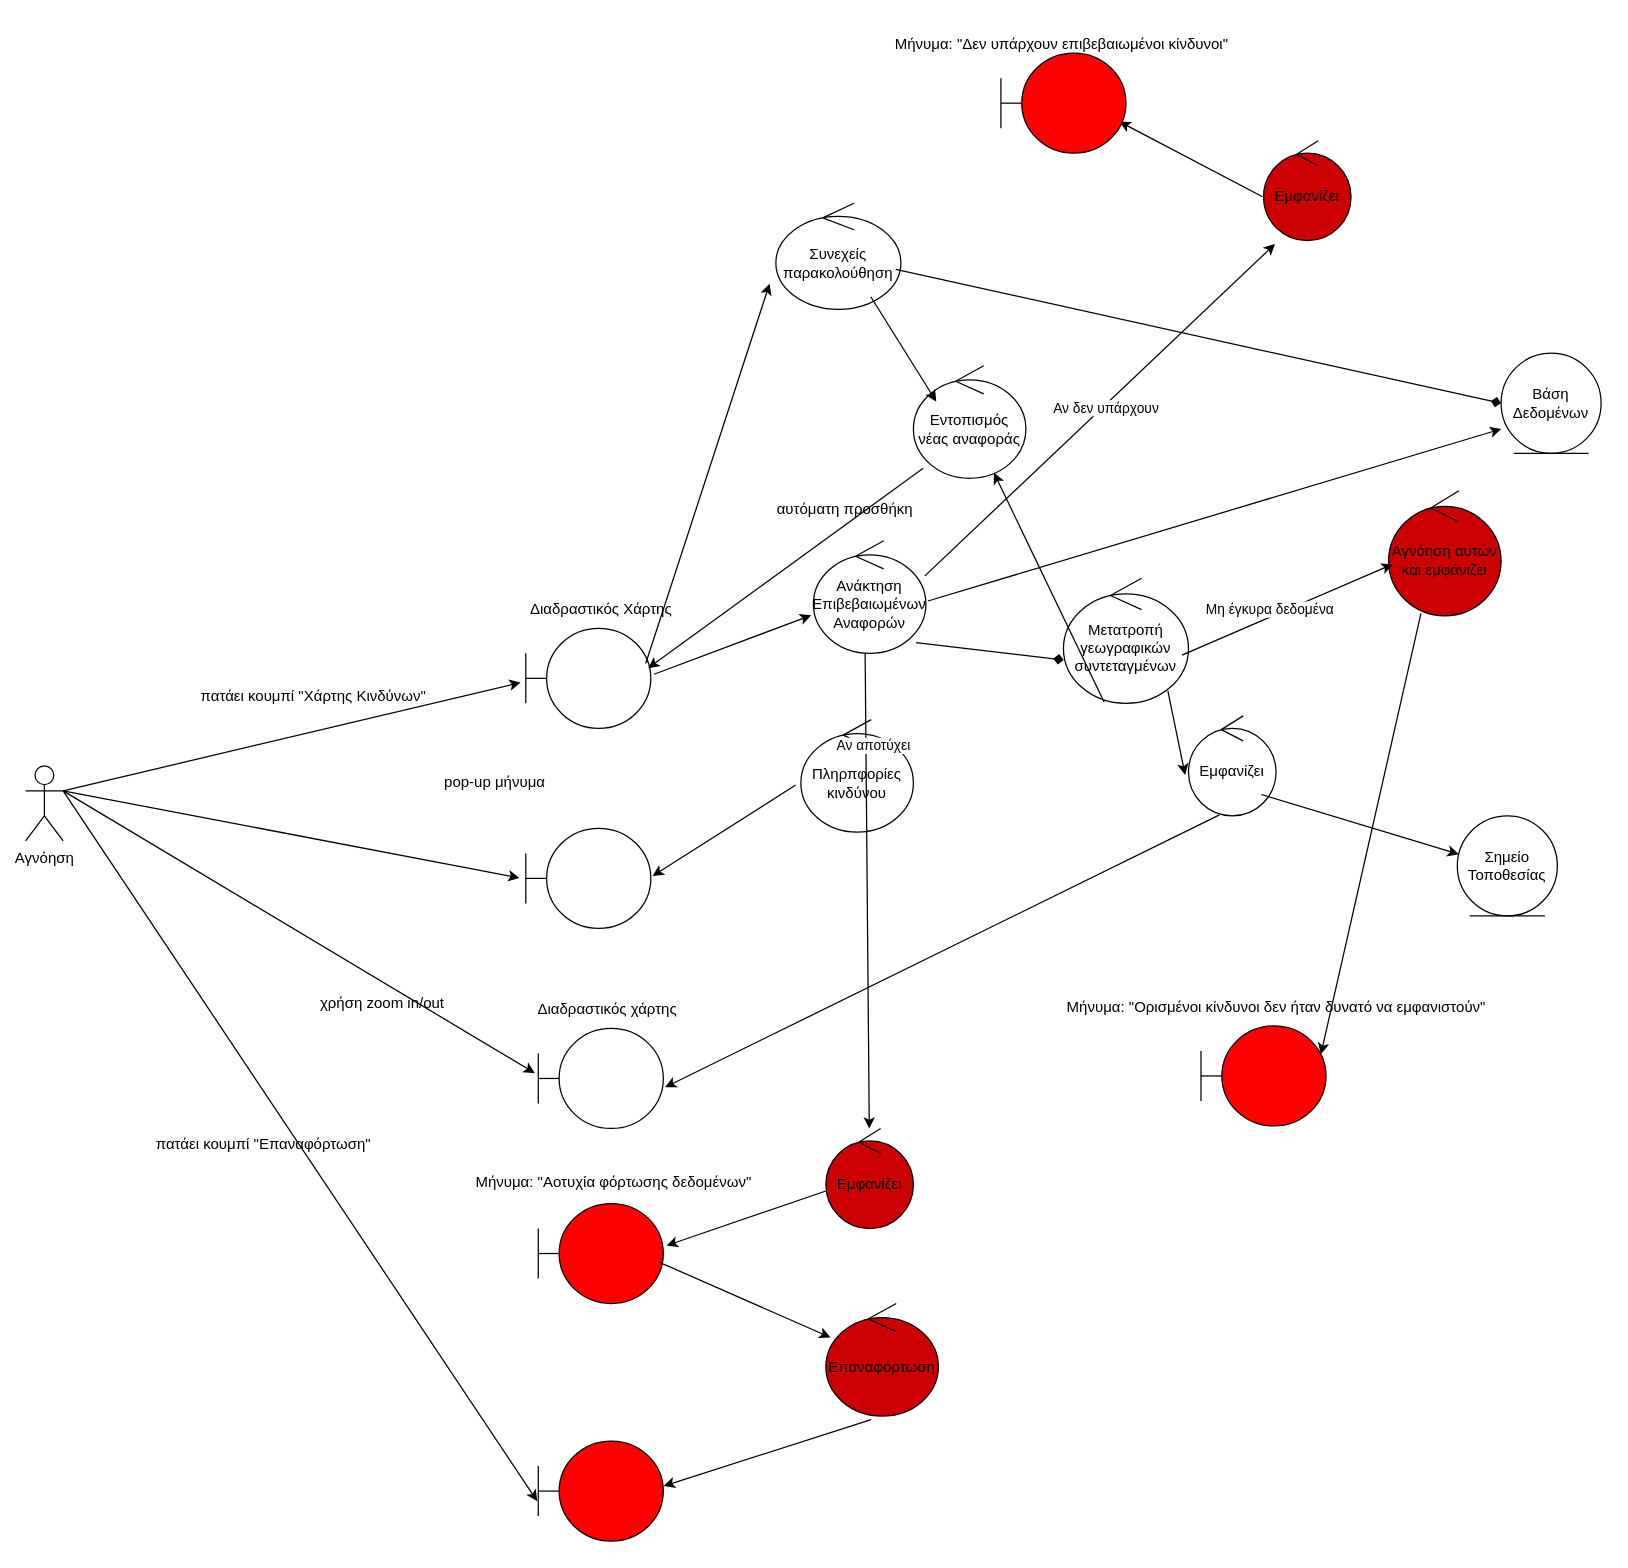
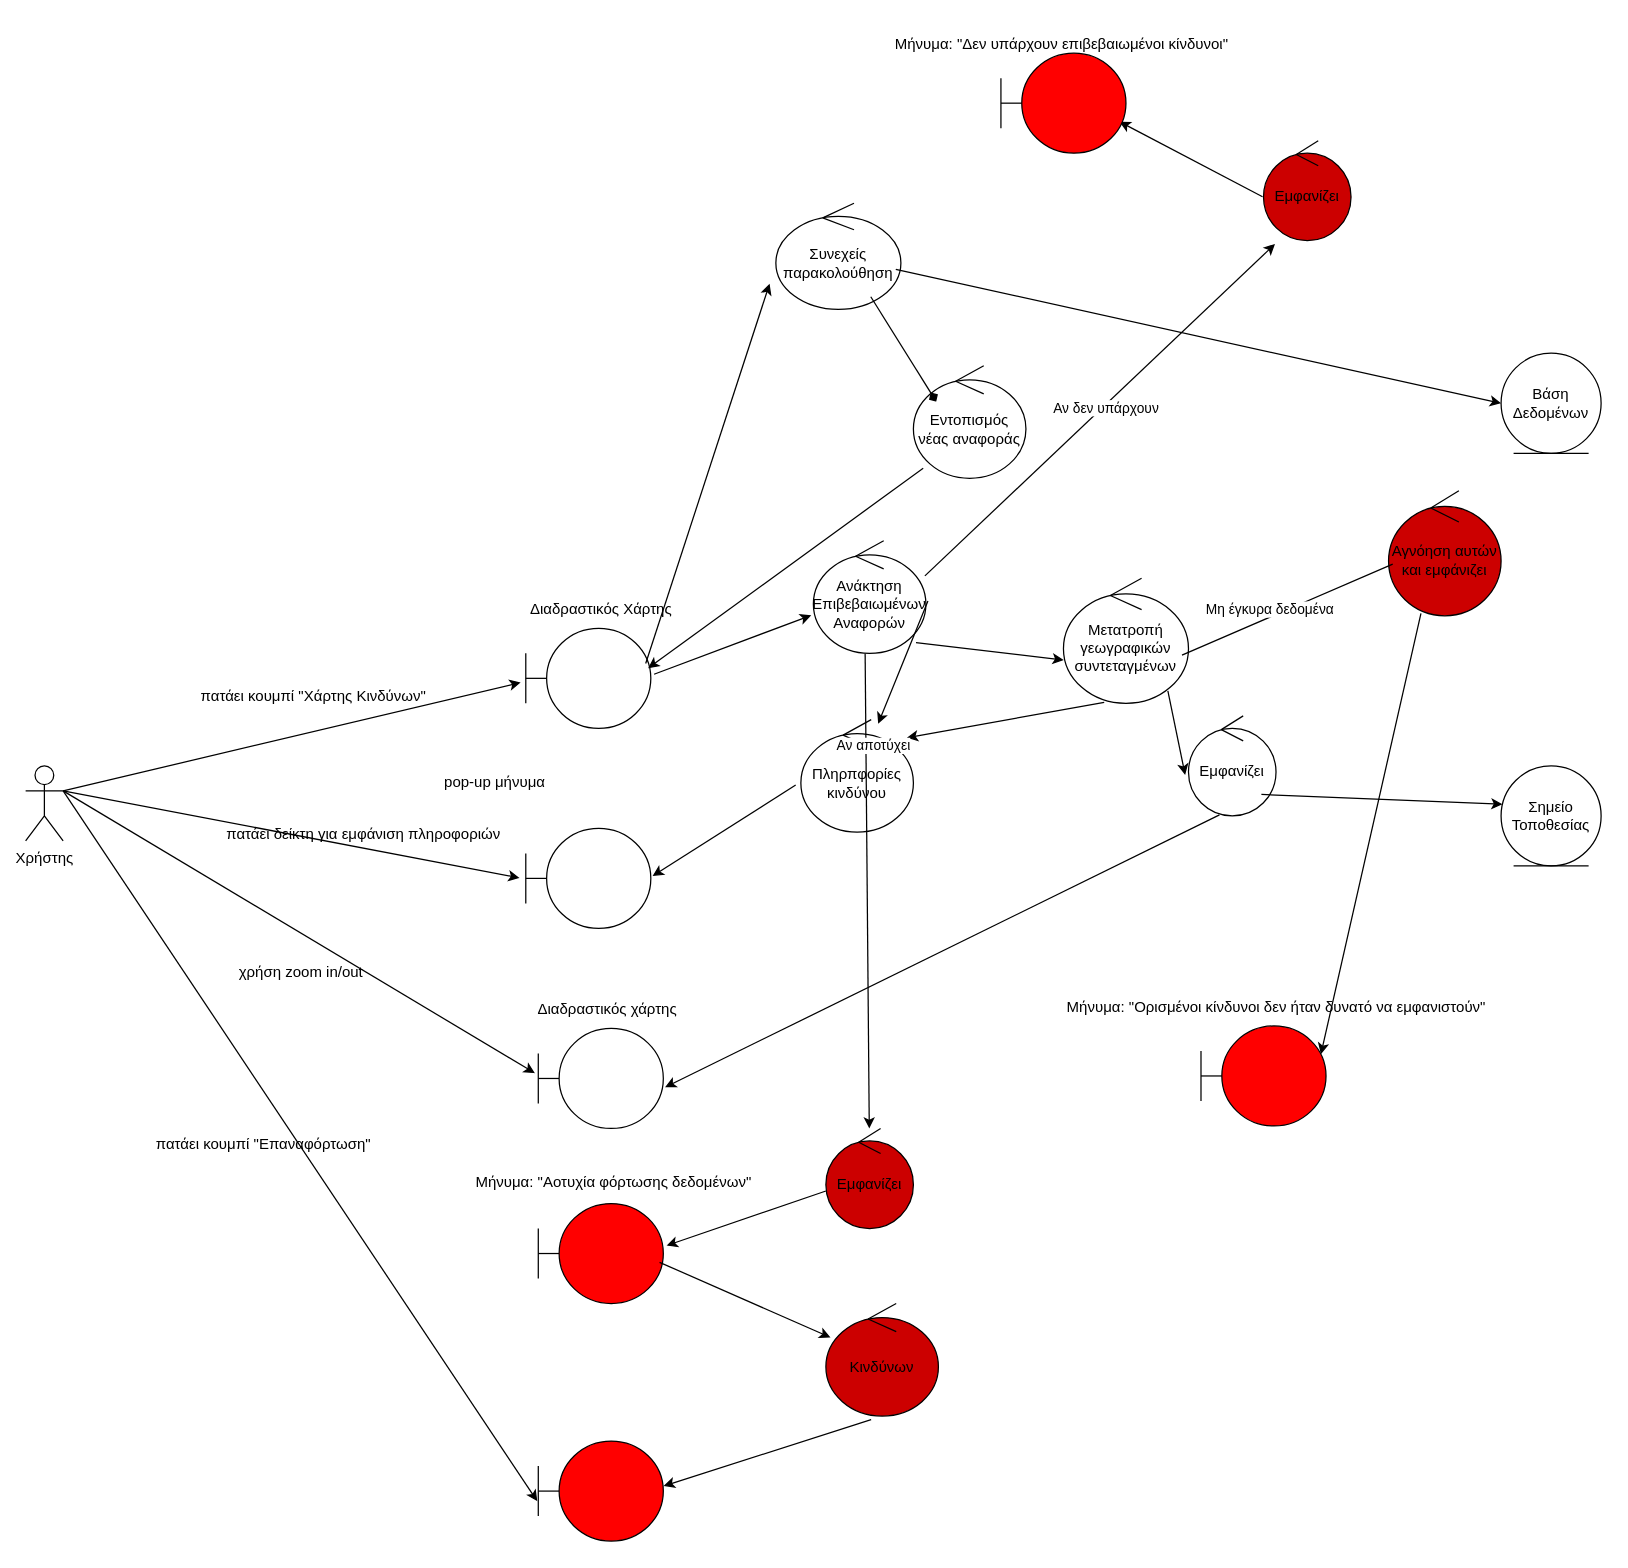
- <mxCell id="24" value="" style="endArrow=classic;html=1;rounded=0;exitX=0.759;exitY=0.88;exitDx=0;exitDy=0;exitPerimeter=0;entryX=0.203;entryY=0.318;entryDx=0;entryDy=0;entryPerimeter=0;" edge="1" parent="1" source="20" target="23"><mxGeometry width="50" height="50" relative="1" as="geometry"><mxPoint x="610" y="592" as="sourcePoint" /><mxPoint x="660" y="542" as="targetPoint" /></mxGeometry></mxCell>
+ <mxCell id="24" value="" style="endArrow=diamond;html=1;rounded=0;exitX=0.759;exitY=0.88;exitDx=0;exitDy=0;exitPerimeter=0;entryX=0.203;entryY=0.318;entryDx=0;entryDy=0;entryPerimeter=0;" edge="1" parent="1" source="20" target="23"><mxGeometry width="50" height="50" relative="1" as="geometry"><mxPoint x="610" y="592" as="sourcePoint" /><mxPoint x="660" y="542" as="targetPoint" /></mxGeometry></mxCell>
- <mxCell id="22" value="" style="endArrow=diamond;html=1;rounded=0;exitX=0.959;exitY=0.622;exitDx=0;exitDy=0;exitPerimeter=0;entryX=0;entryY=0.5;entryDx=0;entryDy=0;" edge="1" parent="1" source="20" target="7"><mxGeometry width="50" height="50" relative="1" as="geometry"><mxPoint x="610" y="592" as="sourcePoint" /><mxPoint x="660" y="542" as="targetPoint" /></mxGeometry></mxCell>
+ <mxCell id="22" value="" style="endArrow=classic;html=1;rounded=0;exitX=0.959;exitY=0.622;exitDx=0;exitDy=0;exitPerimeter=0;entryX=0;entryY=0.5;entryDx=0;entryDy=0;" edge="1" parent="1" source="20" target="7"><mxGeometry width="50" height="50" relative="1" as="geometry"><mxPoint x="610" y="592" as="sourcePoint" /><mxPoint x="660" y="542" as="targetPoint" /></mxGeometry></mxCell>
- <mxCell id="26" value="αυτόματη προσθήκη" style="text;html=1;align=center;verticalAlign=middle;resizable=0;points=[];autosize=1;strokeColor=none;fillColor=none;" vertex="1" parent="1"><mxGeometry x="610" y="392" width="130" height="30" as="geometry" /></mxCell>
- <mxCell id="13" value="" style="endArrow=classic;html=1;rounded=0;exitX=1.018;exitY=0.535;exitDx=0;exitDy=0;exitPerimeter=0;entryX=0.002;entryY=0.757;entryDx=0;entryDy=0;entryPerimeter=0;" edge="1" parent="1" source="8" target="7"><mxGeometry width="50" height="50" relative="1" as="geometry"><mxPoint x="590" y="592" as="sourcePoint" /><mxPoint x="640" y="542" as="targetPoint" /></mxGeometry></mxCell>
+ <mxCell id="13" value="" style="endArrow=classic;html=1;rounded=0;exitX=1.018;exitY=0.535;exitDx=0;exitDy=0;exitPerimeter=0;" edge="1" parent="1" source="8" target="32"><mxGeometry width="50" height="50" relative="1" as="geometry"><mxPoint x="590" y="592" as="sourcePoint" /><mxPoint x="640" y="542" as="targetPoint" /></mxGeometry></mxCell>
- <mxCell id="55" value="" style="endArrow=classic;html=1;rounded=0;exitX=0.948;exitY=0.614;exitDx=0;exitDy=0;exitPerimeter=0;entryX=0.037;entryY=0.587;entryDx=0;entryDy=0;entryPerimeter=0;" edge="1" parent="1" source="14" target="54"><mxGeometry width="50" height="50" relative="1" as="geometry"><mxPoint x="580" y="652" as="sourcePoint" /><mxPoint x="630" y="602" as="targetPoint" /></mxGeometry></mxCell>
+ <mxCell id="55" value="" style="endArrow=none;html=1;rounded=0;exitX=0.948;exitY=0.614;exitDx=0;exitDy=0;exitPerimeter=0;entryX=0.037;entryY=0.587;entryDx=0;entryDy=0;entryPerimeter=0;" edge="1" parent="1" source="14" target="54"><mxGeometry width="50" height="50" relative="1" as="geometry"><mxPoint x="580" y="652" as="sourcePoint" /><mxPoint x="630" y="602" as="targetPoint" /></mxGeometry></mxCell>
- <mxCell id="33" value="" style="endArrow=classic;html=1;rounded=0;exitX=0.326;exitY=0.992;exitDx=0;exitDy=0;exitPerimeter=0;" edge="1" parent="1" source="14" target="23"><mxGeometry width="50" height="50" relative="1" as="geometry"><mxPoint x="630" y="552" as="sourcePoint" /><mxPoint x="680" y="502" as="targetPoint" /></mxGeometry></mxCell>
+ <mxCell id="33" value="" style="endArrow=classic;html=1;rounded=0;exitX=0.326;exitY=0.992;exitDx=0;exitDy=0;exitPerimeter=0;entryX=0.942;entryY=0.162;entryDx=0;entryDy=0;entryPerimeter=0;" edge="1" parent="1" source="14" target="32"><mxGeometry width="50" height="50" relative="1" as="geometry"><mxPoint x="630" y="552" as="sourcePoint" /><mxPoint x="680" y="502" as="targetPoint" /></mxGeometry></mxCell>
- <mxCell id="15" value="" style="endArrow=diamond;html=1;rounded=0;exitX=0.912;exitY=0.905;exitDx=0;exitDy=0;exitPerimeter=0;entryX=0.002;entryY=0.653;entryDx=0;entryDy=0;entryPerimeter=0;" edge="1" parent="1" source="8" target="14"><mxGeometry width="50" height="50" relative="1" as="geometry"><mxPoint x="590" y="592" as="sourcePoint" /><mxPoint x="640" y="542" as="targetPoint" /></mxGeometry></mxCell>
+ <mxCell id="15" value="" style="endArrow=classic;html=1;rounded=0;exitX=0.912;exitY=0.905;exitDx=0;exitDy=0;exitPerimeter=0;entryX=0.002;entryY=0.653;entryDx=0;entryDy=0;entryPerimeter=0;" edge="1" parent="1" source="8" target="14"><mxGeometry width="50" height="50" relative="1" as="geometry"><mxPoint x="590" y="592" as="sourcePoint" /><mxPoint x="640" y="542" as="targetPoint" /></mxGeometry></mxCell>
+ <mxCell id="9" value="πατάει δείκτη για εμφάνιση πληροφοριών" style="text;html=1;align=center;verticalAlign=middle;resizable=0;points=[];autosize=1;strokeColor=none;fillColor=none;" vertex="1" parent="1"><mxGeometry x="170" y="652" width="240" height="30" as="geometry" /></mxCell>
- <mxCell id="2" value="Αγνόηση" style="shape=umlActor;verticalLabelPosition=bottom;verticalAlign=top;html=1;" vertex="1" parent="1"><mxGeometry x="20" y="612" width="30" height="60" as="geometry" /></mxCell>
+ <mxCell id="2" value="Χρήστης" style="shape=umlActor;verticalLabelPosition=bottom;verticalAlign=top;html=1;" vertex="1" parent="1"><mxGeometry x="20" y="612" width="30" height="60" as="geometry" /></mxCell>
- <mxCell id="11" value="Σημείο Τοποθεσίας" style="ellipse;shape=umlEntity;whiteSpace=wrap;html=1;" vertex="1" parent="1"><mxGeometry x="1165" y="652" width="80" height="80" as="geometry" /></mxCell>
+ <mxCell id="11" value="Σημείο Τοποθεσίας" style="ellipse;shape=umlEntity;whiteSpace=wrap;html=1;" vertex="1" parent="1"><mxGeometry x="1200" y="612" width="80" height="80" as="geometry" /></mxCell>
- <mxCell id="10" value="χρήση zoom in/out" style="text;html=1;align=center;verticalAlign=middle;resizable=0;points=[];autosize=1;strokeColor=none;fillColor=none;" vertex="1" parent="1"><mxGeometry x="245" y="787" width="120" height="30" as="geometry" /></mxCell>
+ <mxCell id="10" value="χρήση zoom in/out" style="text;html=1;align=center;verticalAlign=middle;resizable=0;points=[];autosize=1;strokeColor=none;fillColor=none;" vertex="1" parent="1"><mxGeometry x="180" y="762" width="120" height="30" as="geometry" /></mxCell>
- <mxCell id="43" value="Επαναφόρτωση" style="ellipse;shape=umlControl;whiteSpace=wrap;html=1;fillColor=#CC0000;" vertex="1" parent="1"><mxGeometry x="660" y="1042" width="90" height="90" as="geometry" /></mxCell>
+ <mxCell id="43" value="Κινδύνων" style="ellipse;shape=umlControl;whiteSpace=wrap;html=1;fillColor=#CC0000;" vertex="1" parent="1"><mxGeometry x="660" y="1042" width="90" height="90" as="geometry" /></mxCell>
